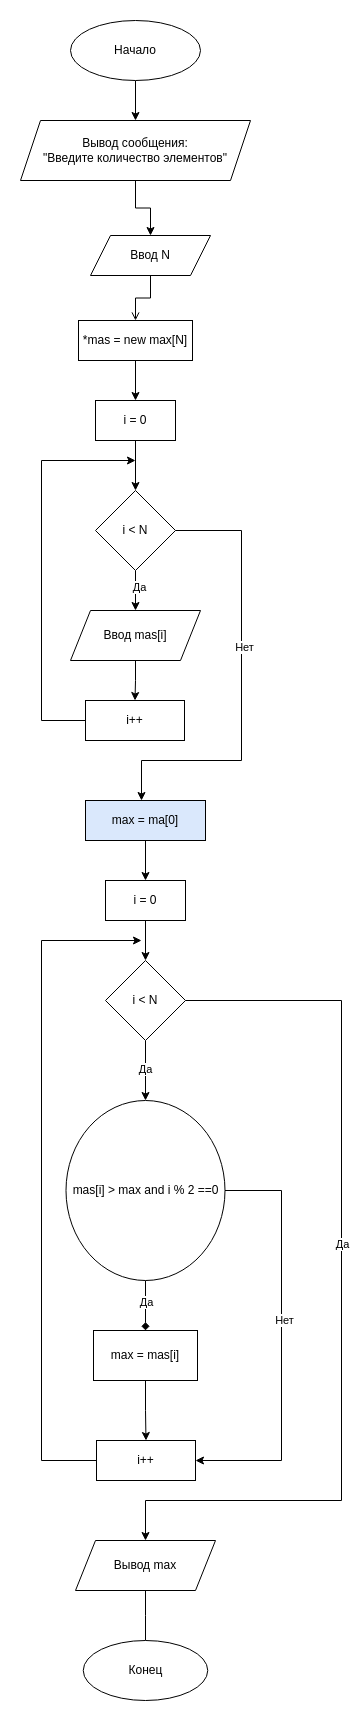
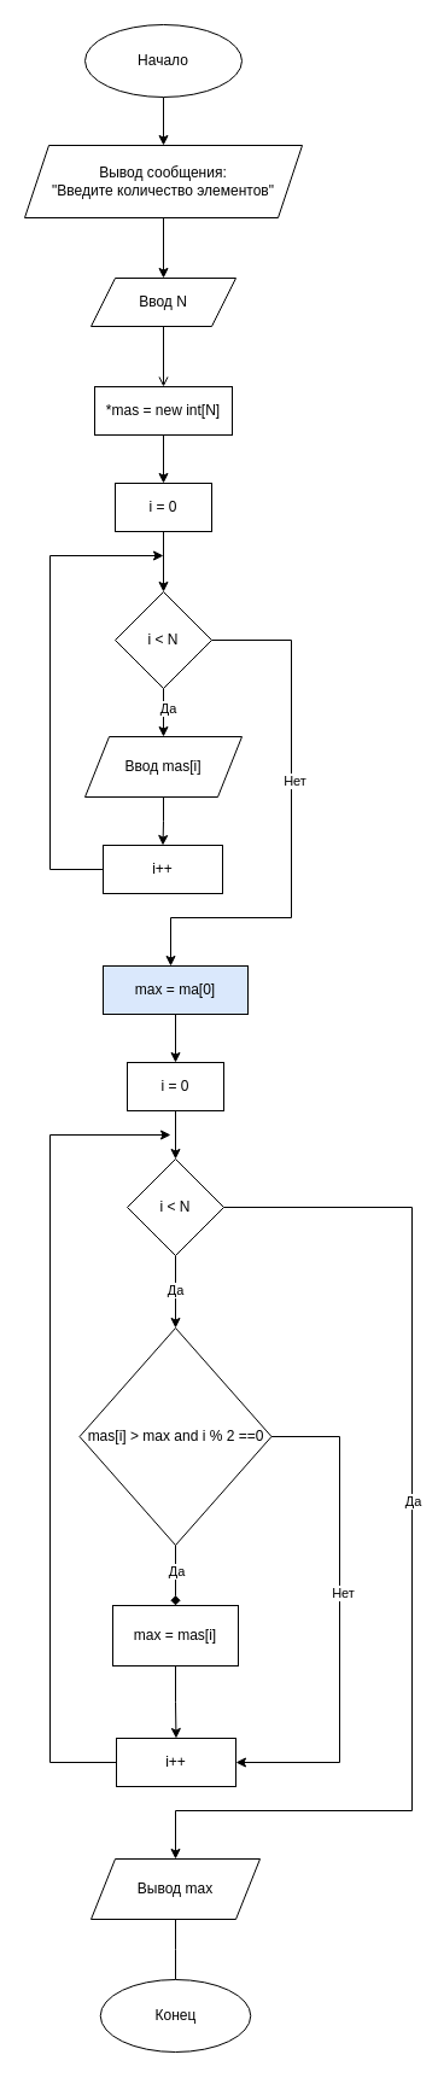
- <mxCell id="7" value="Ввод N" style="shape=parallelogram;perimeter=parallelogramPerimeter;whiteSpace=wrap;html=1;fixedSize=1;" parent="1" vertex="1"><mxGeometry x="90" y="235" width="120" height="40" as="geometry" /></mxCell>
+ <mxCell id="7" value="Ввод N" style="shape=parallelogram;perimeter=parallelogramPerimeter;whiteSpace=wrap;html=1;fixedSize=1;" parent="1" vertex="1"><mxGeometry x="75" y="230" width="120" height="40" as="geometry" /></mxCell>
- <mxCell id="9" value="*mas = new max[N]" style="whiteSpace=wrap;html=1;" parent="1" vertex="1"><mxGeometry x="78" y="320" width="114" height="40" as="geometry" /></mxCell>
+ <mxCell id="9" value="*mas = new int[N]" style="whiteSpace=wrap;html=1;" parent="1" vertex="1"><mxGeometry x="78" y="320" width="114" height="40" as="geometry" /></mxCell>
- <mxCell id="30" value="mas[i] &amp;gt; max and i % 2 ==0" style="ellipse;whiteSpace=wrap;html=1;" parent="1" vertex="1"><mxGeometry x="65.5" y="1100" width="159" height="180" as="geometry" /></mxCell>
+ <mxCell id="30" value="mas[i] &amp;gt; max and i % 2 ==0" style="rhombus;whiteSpace=wrap;html=1;" parent="1" vertex="1"><mxGeometry x="65.5" y="1100" width="159" height="180" as="geometry" /></mxCell>
